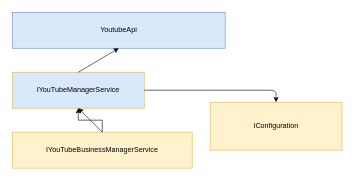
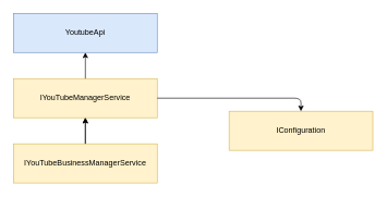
- <mxCell id="8" value="YoutubeApi" style="rounded=0;whiteSpace=wrap;html=1;fillColor=#dae8fc;strokeColor=#6c8ebf;" vertex="1" parent="1"><mxGeometry x="20" y="20" width="355" height="60" as="geometry" /></mxCell>
+ <mxCell id="8" value="YoutubeApi" style="rounded=0;whiteSpace=wrap;html=1;fillColor=#dae8fc;strokeColor=#6c8ebf;" vertex="1" parent="1"><mxGeometry x="20" y="20" width="220" height="60" as="geometry" /></mxCell>
- <mxCell id="2" value="IYouTubeManagerService" style="rounded=0;whiteSpace=wrap;html=1;fillColor=#dae8fc;strokeColor=#d6b656;" vertex="1" parent="1"><mxGeometry x="20" y="120" width="220" height="60" as="geometry" /></mxCell>
+ <mxCell id="2" value="IYouTubeManagerService" style="rounded=0;whiteSpace=wrap;html=1;fillColor=#fff2cc;strokeColor=#d6b656;" vertex="1" parent="1"><mxGeometry x="20" y="120" width="220" height="60" as="geometry" /></mxCell>
- <mxCell id="3" value="IConfiguration" style="rounded=0;whiteSpace=wrap;html=1;fillColor=#fff2cc;strokeColor=#d6b656;" vertex="1" parent="1"><mxGeometry x="350" y="170" width="220" height="80" as="geometry" /></mxCell>
+ <mxCell id="3" value="IConfiguration" style="rounded=0;whiteSpace=wrap;html=1;fillColor=#fff2cc;strokeColor=#d6b656;" vertex="1" parent="1"><mxGeometry x="350" y="170" width="220" height="60" as="geometry" /></mxCell>
- <mxCell id="5" value="&lt;span style=&quot;white-space: normal&quot;&gt;IYouTubeBusinessManagerService&lt;/span&gt;" style="rounded=0;whiteSpace=wrap;html=1;fillColor=#fff2cc;strokeColor=#d6b656;" vertex="1" parent="1"><mxGeometry x="20" y="220" width="300" height="60" as="geometry" /></mxCell>
+ <mxCell id="5" value="&lt;span style=&quot;white-space: normal&quot;&gt;IYouTubeBusinessManagerService&lt;/span&gt;" style="rounded=0;whiteSpace=wrap;html=1;fillColor=#fff2cc;strokeColor=#d6b656;" vertex="1" parent="1"><mxGeometry x="20" y="220" width="220" height="60" as="geometry" /></mxCell>
